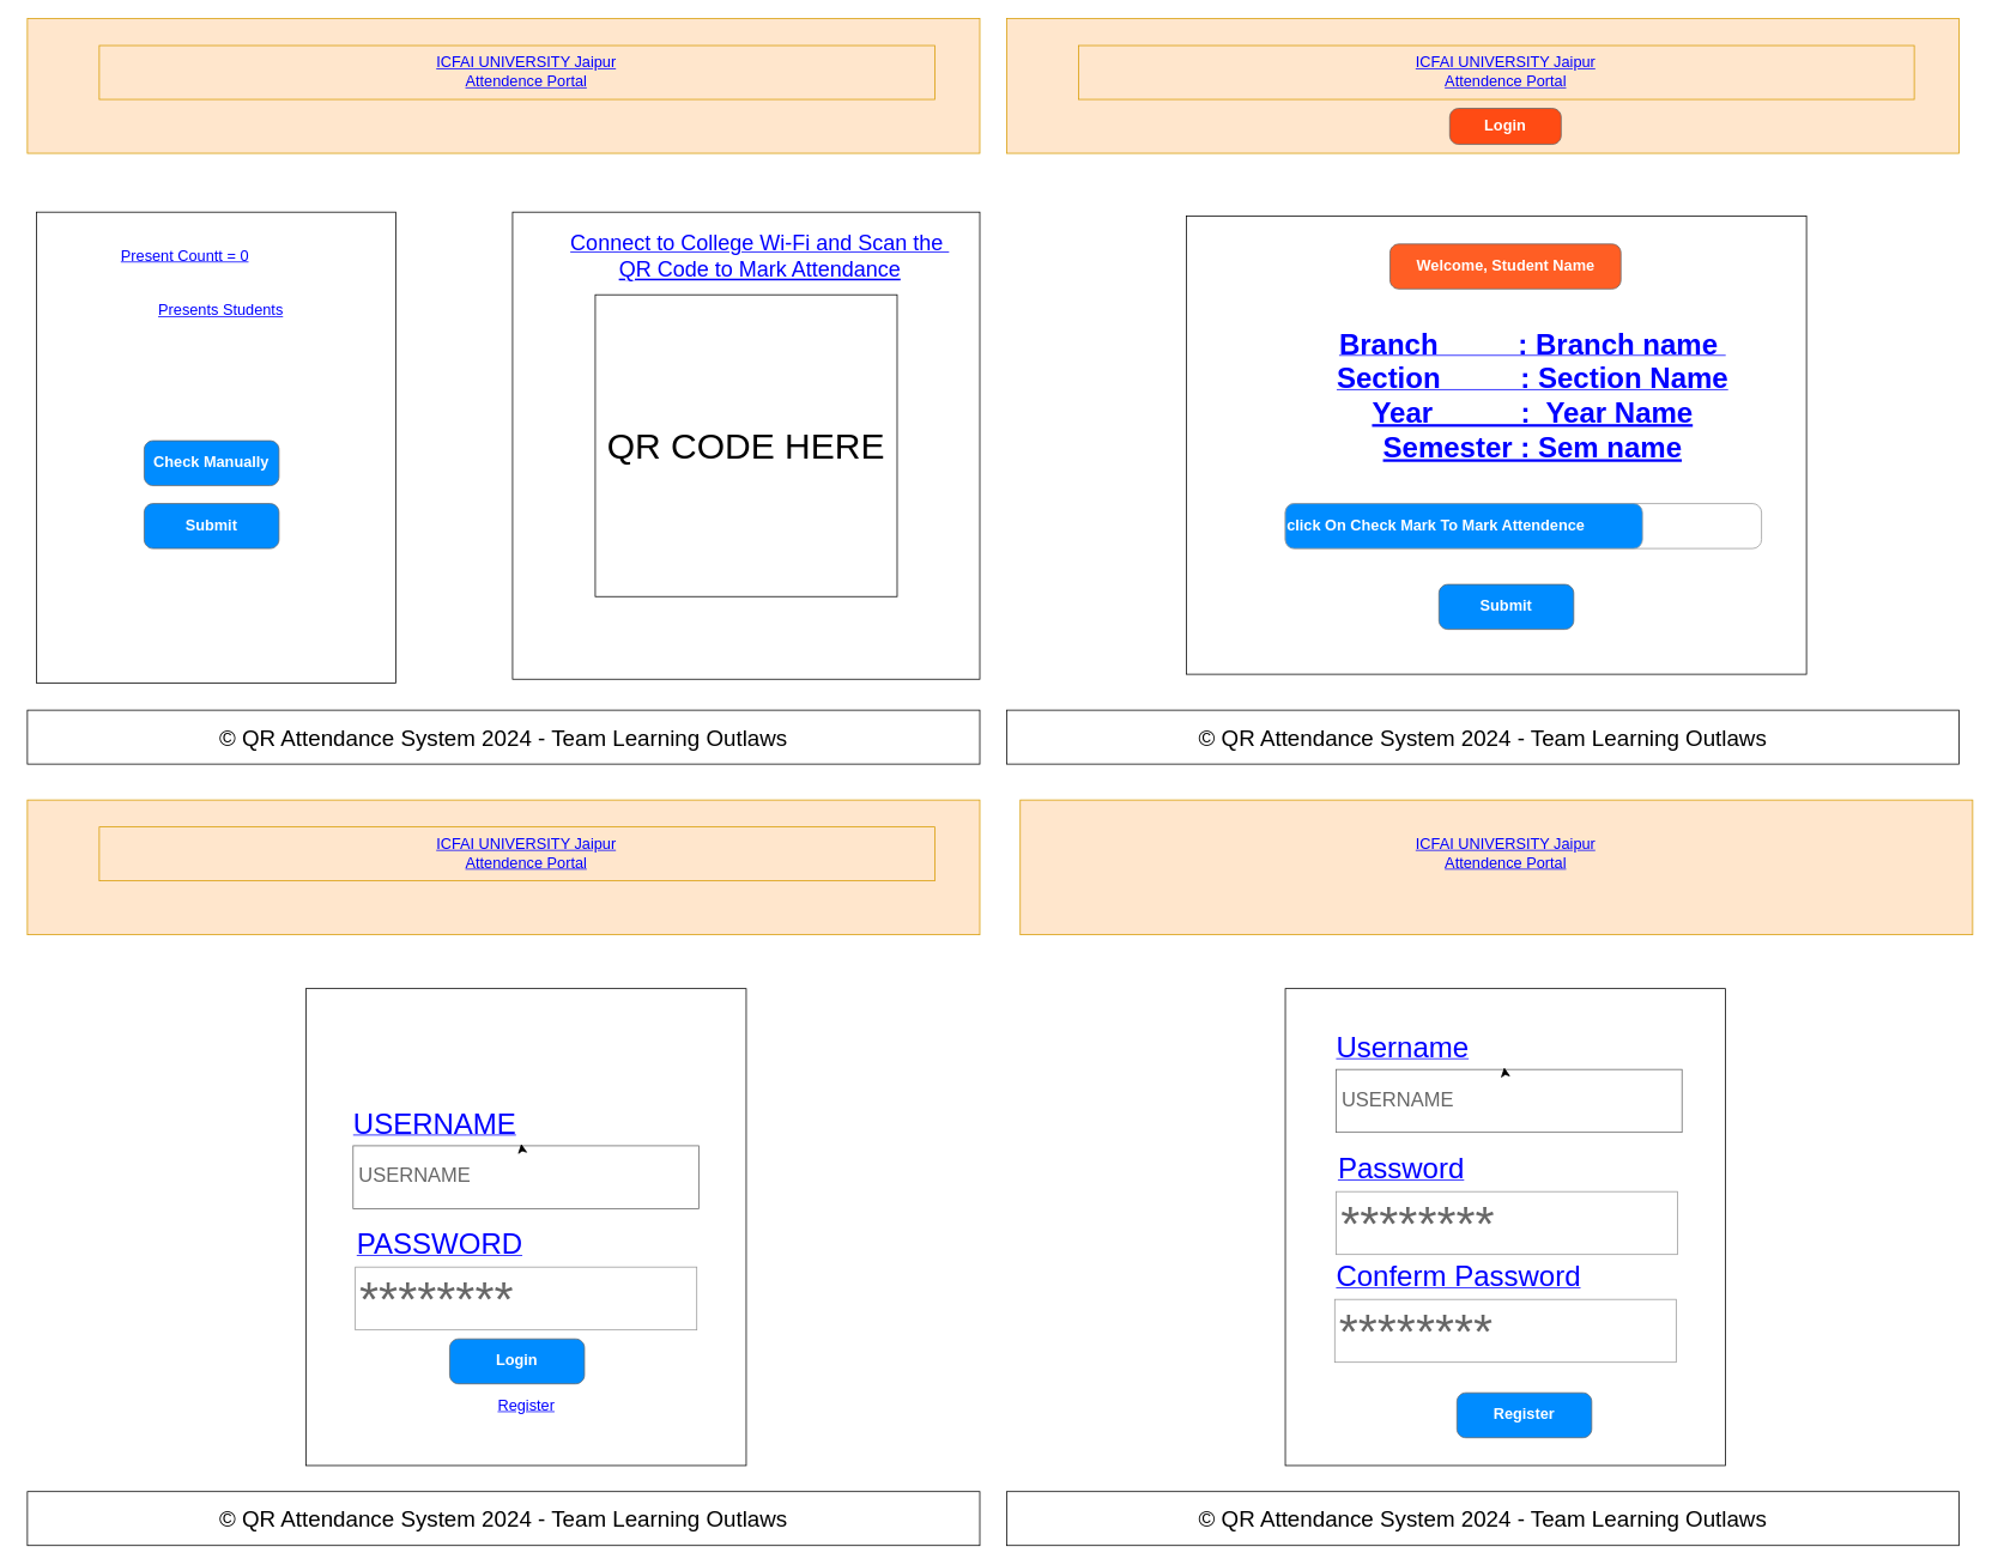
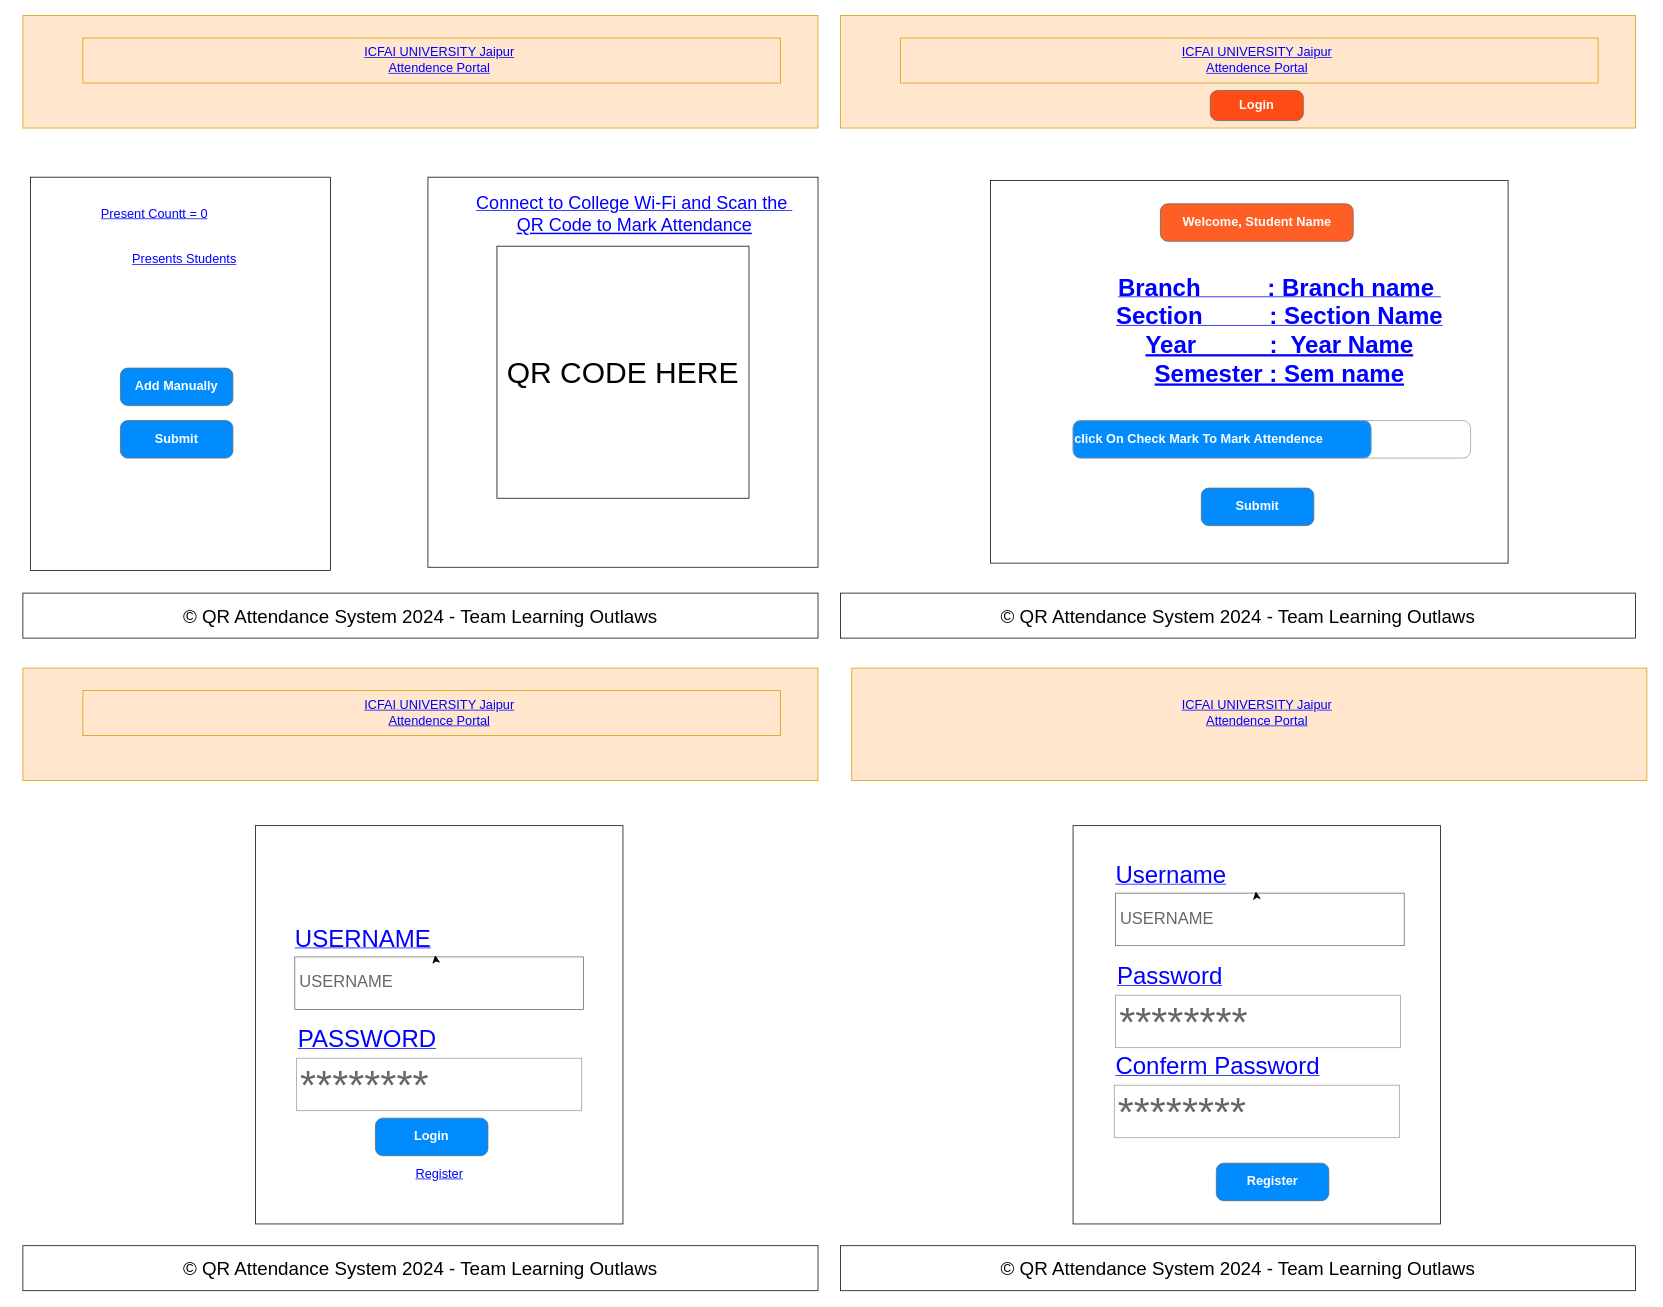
- <mxCell id="12" value="Check Manually" style="strokeWidth=1;shadow=0;dashed=0;align=center;html=1;shape=mxgraph.mockup.buttons.button;strokeColor=#666666;fontColor=#ffffff;mainText=;buttonStyle=round;fontSize=17;fontStyle=1;fillColor=#008cff;whiteSpace=wrap;" vertex="1" parent="1"><mxGeometry x="160" y="490" width="150" height="50" as="geometry" /></mxCell>
+ <mxCell id="12" value="Add Manually" style="strokeWidth=1;shadow=0;dashed=0;align=center;html=1;shape=mxgraph.mockup.buttons.button;strokeColor=#666666;fontColor=#ffffff;mainText=;buttonStyle=round;fontSize=17;fontStyle=1;fillColor=#008cff;whiteSpace=wrap;" vertex="1" parent="1"><mxGeometry x="160" y="490" width="150" height="50" as="geometry" /></mxCell>
